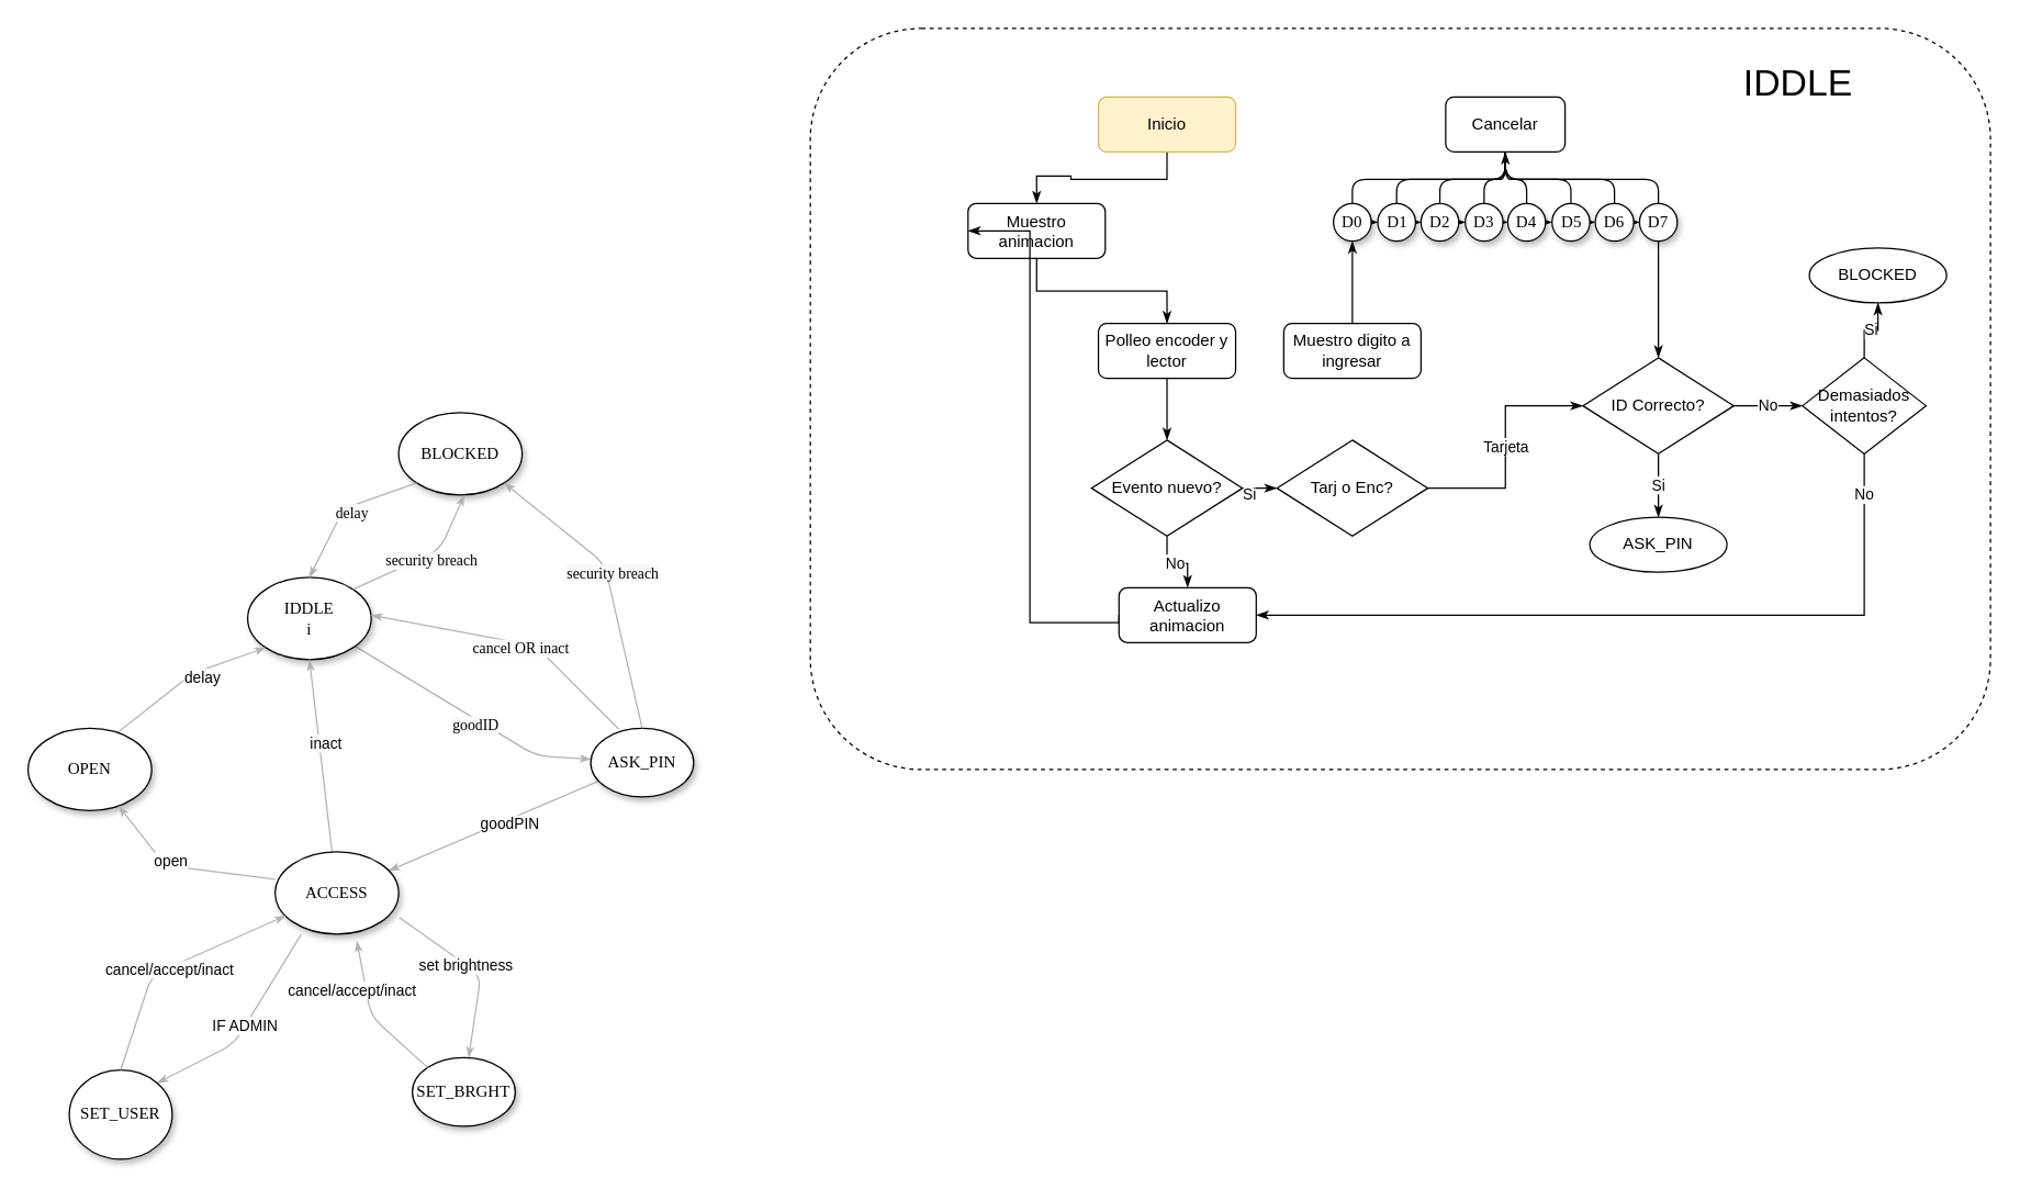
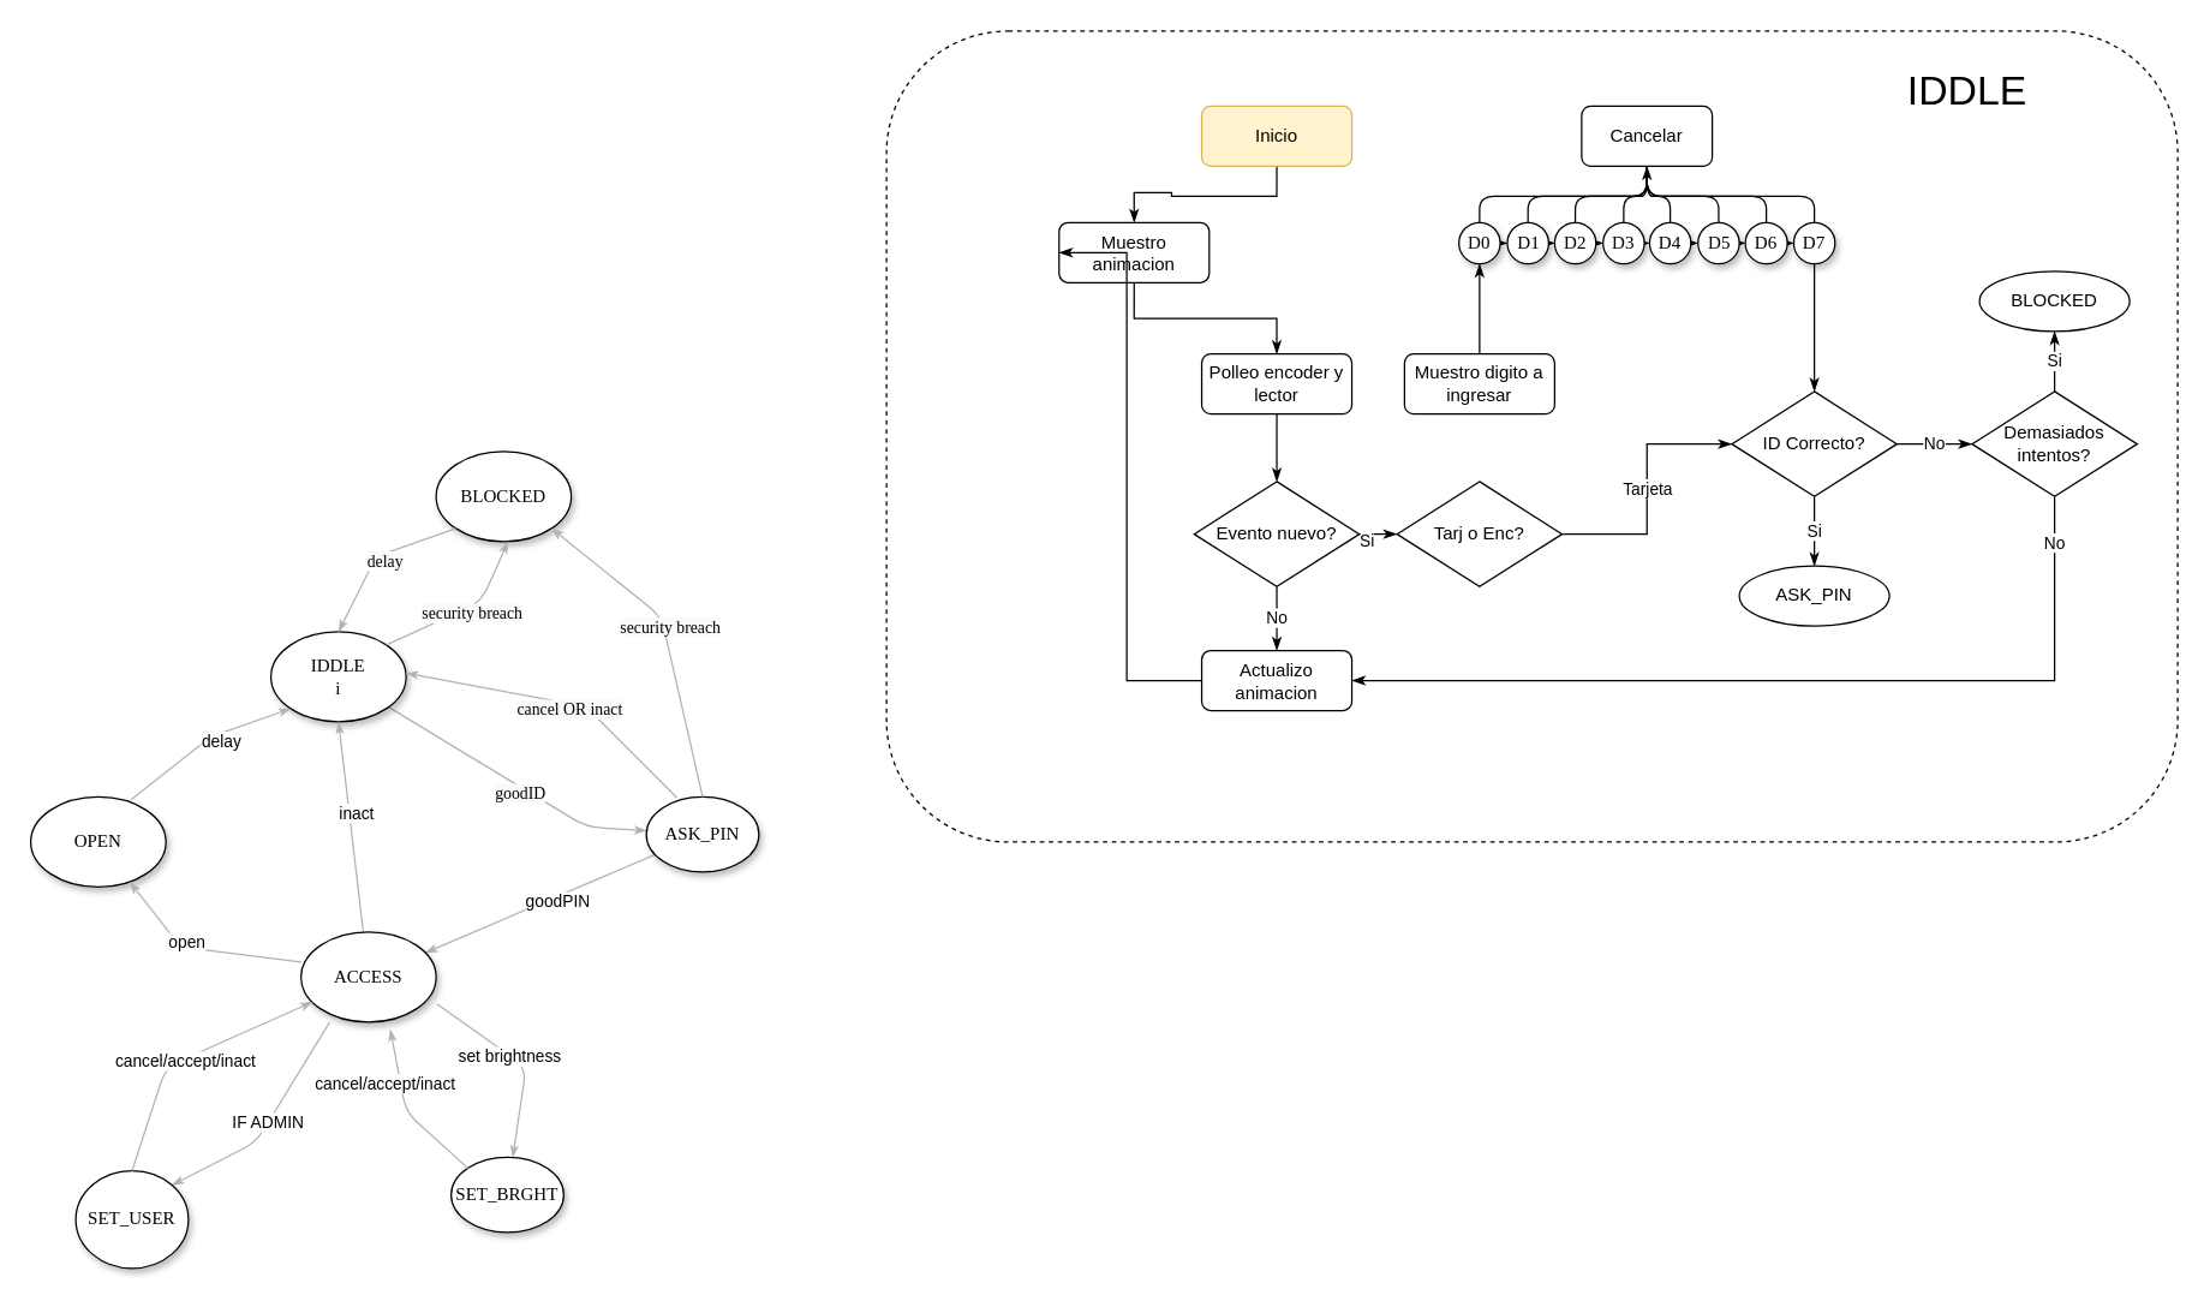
- <mxCell id="45" value="Demasiados intentos?" style="rhombus;whiteSpace=wrap;html=1;" vertex="1" parent="1"><mxGeometry x="1313" y="260" width="90" height="70" as="geometry" /></mxCell>
+ <mxCell id="45" value="Demasiados intentos?" style="rhombus;whiteSpace=wrap;html=1;" vertex="1" parent="1"><mxGeometry x="1313" y="260" width="110" height="70" as="geometry" /></mxCell>
- <mxCell id="42" value="Actualizo animacion" style="rounded=1;whiteSpace=wrap;html=1;" vertex="1" parent="1"><mxGeometry x="814.94" y="427.5" width="100" height="40" as="geometry" /></mxCell>
+ <mxCell id="42" value="Actualizo animacion" style="rounded=1;whiteSpace=wrap;html=1;" vertex="1" parent="1"><mxGeometry x="799.94" y="432.5" width="100" height="40" as="geometry" /></mxCell>
